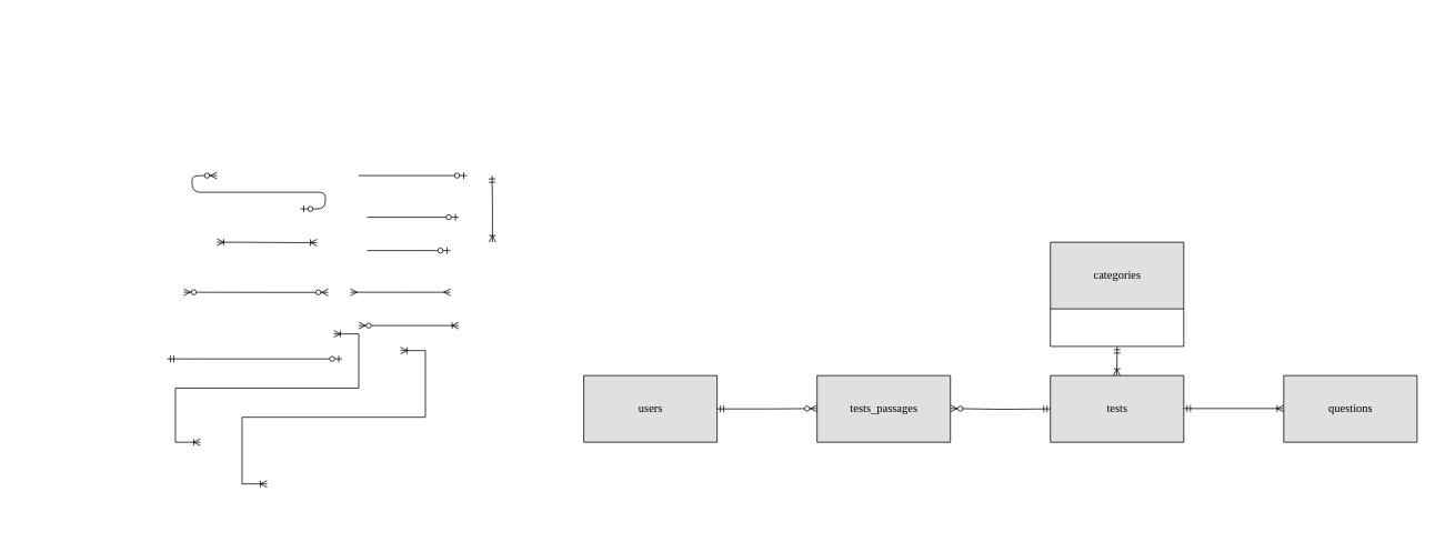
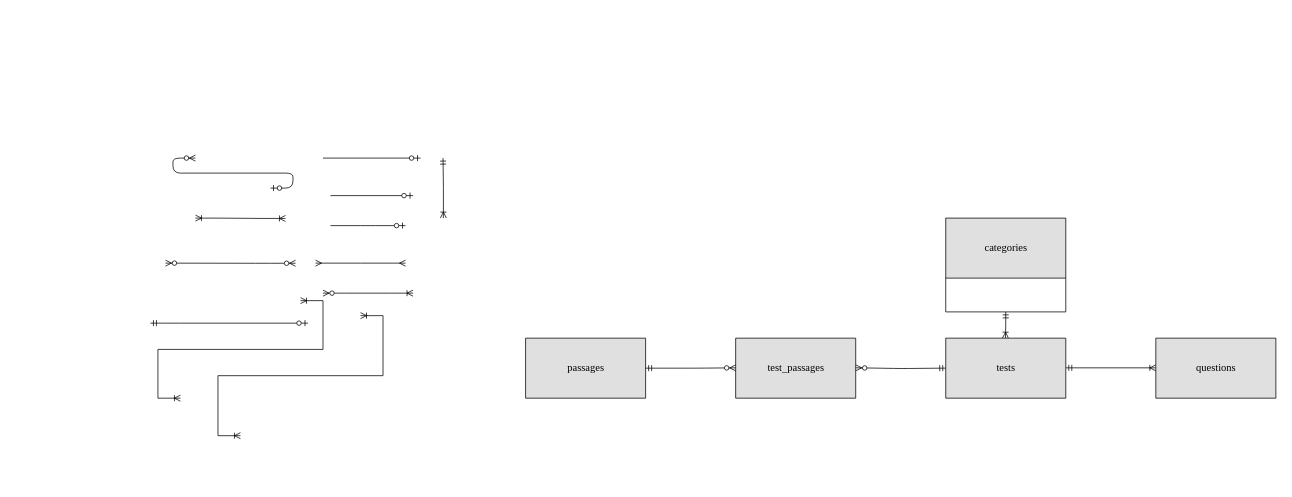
- <mxCell id="2" value="users" style="swimlane;html=1;fontStyle=0;childLayout=stackLayout;horizontal=1;startSize=80;fillColor=#e0e0e0;horizontalStack=0;resizeParent=1;resizeLast=0;collapsible=1;marginBottom=0;swimlaneFillColor=#ffffff;align=center;rounded=0;shadow=0;comic=0;labelBackgroundColor=none;strokeWidth=1;fontFamily=Verdana;fontSize=14" parent="1" vertex="1"><mxGeometry x="700" y="450" width="160" height="80" as="geometry" /></mxCell>
+ <mxCell id="2" value="passages" style="swimlane;html=1;fontStyle=0;childLayout=stackLayout;horizontal=1;startSize=80;fillColor=#e0e0e0;horizontalStack=0;resizeParent=1;resizeLast=0;collapsible=1;marginBottom=0;swimlaneFillColor=#ffffff;align=center;rounded=0;shadow=0;comic=0;labelBackgroundColor=none;strokeWidth=1;fontFamily=Verdana;fontSize=14" parent="1" vertex="1"><mxGeometry x="700" y="450" width="160" height="80" as="geometry" /></mxCell>
- <mxCell id="3" value="tests_passages" style="swimlane;html=1;fontStyle=0;childLayout=stackLayout;horizontal=1;startSize=80;fillColor=#e0e0e0;horizontalStack=0;resizeParent=1;resizeLast=0;collapsible=1;marginBottom=0;swimlaneFillColor=#ffffff;align=center;rounded=0;shadow=0;comic=0;labelBackgroundColor=none;strokeWidth=1;fontFamily=Verdana;fontSize=14" parent="1" vertex="1"><mxGeometry x="980" y="450" width="160" height="80" as="geometry" /></mxCell>
+ <mxCell id="3" value="test_passages" style="swimlane;html=1;fontStyle=0;childLayout=stackLayout;horizontal=1;startSize=80;fillColor=#e0e0e0;horizontalStack=0;resizeParent=1;resizeLast=0;collapsible=1;marginBottom=0;swimlaneFillColor=#ffffff;align=center;rounded=0;shadow=0;comic=0;labelBackgroundColor=none;strokeWidth=1;fontFamily=Verdana;fontSize=14" parent="1" vertex="1"><mxGeometry x="980" y="450" width="160" height="80" as="geometry" /></mxCell>
